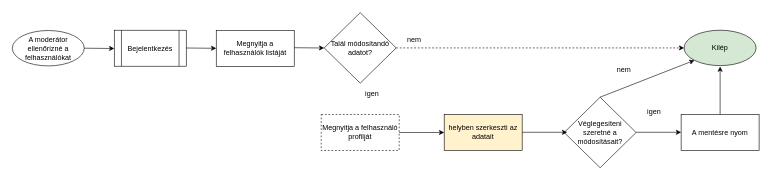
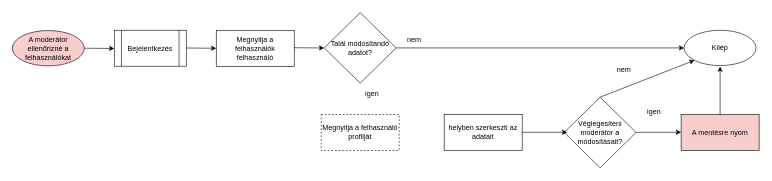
- <mxCell id="2" value="A moderátor&lt;br&gt;ellenőrizné a felhasználókat" style="ellipse;whiteSpace=wrap;html=1;" vertex="1" parent="1"><mxGeometry x="20" y="50" width="120" height="59" as="geometry" /></mxCell>
+ <mxCell id="2" value="A moderátor&lt;br&gt;ellenőrizné a felhasználókat" style="ellipse;whiteSpace=wrap;html=1;fillColor=#f8cecc;" vertex="1" parent="1"><mxGeometry x="20" y="50" width="120" height="59" as="geometry" /></mxCell>
- <mxCell id="6" value="Megnyitja a felhasználók listáját" style="rounded=0;whiteSpace=wrap;html=1;" vertex="1" parent="1"><mxGeometry x="360" y="50" width="130" height="60" as="geometry" /></mxCell>
+ <mxCell id="6" value="Megnyitja a felhasználók felhasználó" style="rounded=0;whiteSpace=wrap;html=1;" vertex="1" parent="1"><mxGeometry x="360" y="50" width="130" height="60" as="geometry" /></mxCell>
- <mxCell id="17" value="" style="endArrow=classic;html=1;rounded=0;exitX=1;exitY=0.5;exitDx=0;exitDy=0;entryX=0;entryY=0.5;entryDx=0;entryDy=0;dashed=1;" edge="1" parent="1" source="8" target="7"><mxGeometry width="50" height="50" relative="1" as="geometry"><mxPoint x="610" y="147.75" as="sourcePoint" /><mxPoint x="1120" y="80" as="targetPoint" /></mxGeometry></mxCell>
+ <mxCell id="17" value="" style="endArrow=classic;html=1;rounded=0;exitX=1;exitY=0.5;exitDx=0;exitDy=0;entryX=0;entryY=0.5;entryDx=0;entryDy=0;" edge="1" parent="1" source="8" target="7"><mxGeometry width="50" height="50" relative="1" as="geometry"><mxPoint x="610" y="147.75" as="sourcePoint" /><mxPoint x="1120" y="80" as="targetPoint" /></mxGeometry></mxCell>
- <mxCell id="7" value="Kilép" style="ellipse;whiteSpace=wrap;html=1;fillColor=#d5e8d4;" vertex="1" parent="1"><mxGeometry x="1140" y="49.5" width="120" height="59" as="geometry" /></mxCell>
+ <mxCell id="7" value="Kilép" style="ellipse;whiteSpace=wrap;html=1;" vertex="1" parent="1"><mxGeometry x="1140" y="49.5" width="120" height="59" as="geometry" /></mxCell>
- <mxCell id="12" value="" style="endArrow=classic;html=1;rounded=0;exitX=1;exitY=0.5;exitDx=0;exitDy=0;entryX=0;entryY=0.5;entryDx=0;entryDy=0;" edge="1" parent="1" source="10" target="11"><mxGeometry width="50" height="50" relative="1" as="geometry"><mxPoint x="610" y="147.75" as="sourcePoint" /><mxPoint x="610" y="200" as="targetPoint" /></mxGeometry></mxCell>
- <mxCell id="11" value="helyben szerkeszti az adatait" style="rounded=0;whiteSpace=wrap;html=1;fillColor=#fff2cc;" vertex="1" parent="1"><mxGeometry x="740" y="190" width="130" height="60" as="geometry" /></mxCell>
+ <mxCell id="11" value="helyben szerkeszti az adatait" style="rounded=0;whiteSpace=wrap;html=1;" vertex="1" parent="1"><mxGeometry x="740" y="190" width="130" height="60" as="geometry" /></mxCell>
- <mxCell id="13" value="Véglegesíteni szeretné a módosításait?" style="rhombus;whiteSpace=wrap;html=1;" vertex="1" parent="1"><mxGeometry x="940" y="161.25" width="120" height="117.5" as="geometry" /></mxCell>
+ <mxCell id="13" value="Véglegesíteni moderátor a módosításait?" style="rhombus;whiteSpace=wrap;html=1;" vertex="1" parent="1"><mxGeometry x="940" y="161.25" width="120" height="117.5" as="geometry" /></mxCell>
- <mxCell id="14" value="A mentésre nyom" style="rounded=0;whiteSpace=wrap;html=1;" vertex="1" parent="1"><mxGeometry x="1135" y="190" width="130" height="60" as="geometry" /></mxCell>
+ <mxCell id="14" value="A mentésre nyom" style="rounded=0;whiteSpace=wrap;html=1;fillColor=#f8cecc;" vertex="1" parent="1"><mxGeometry x="1135" y="190" width="130" height="60" as="geometry" /></mxCell>
